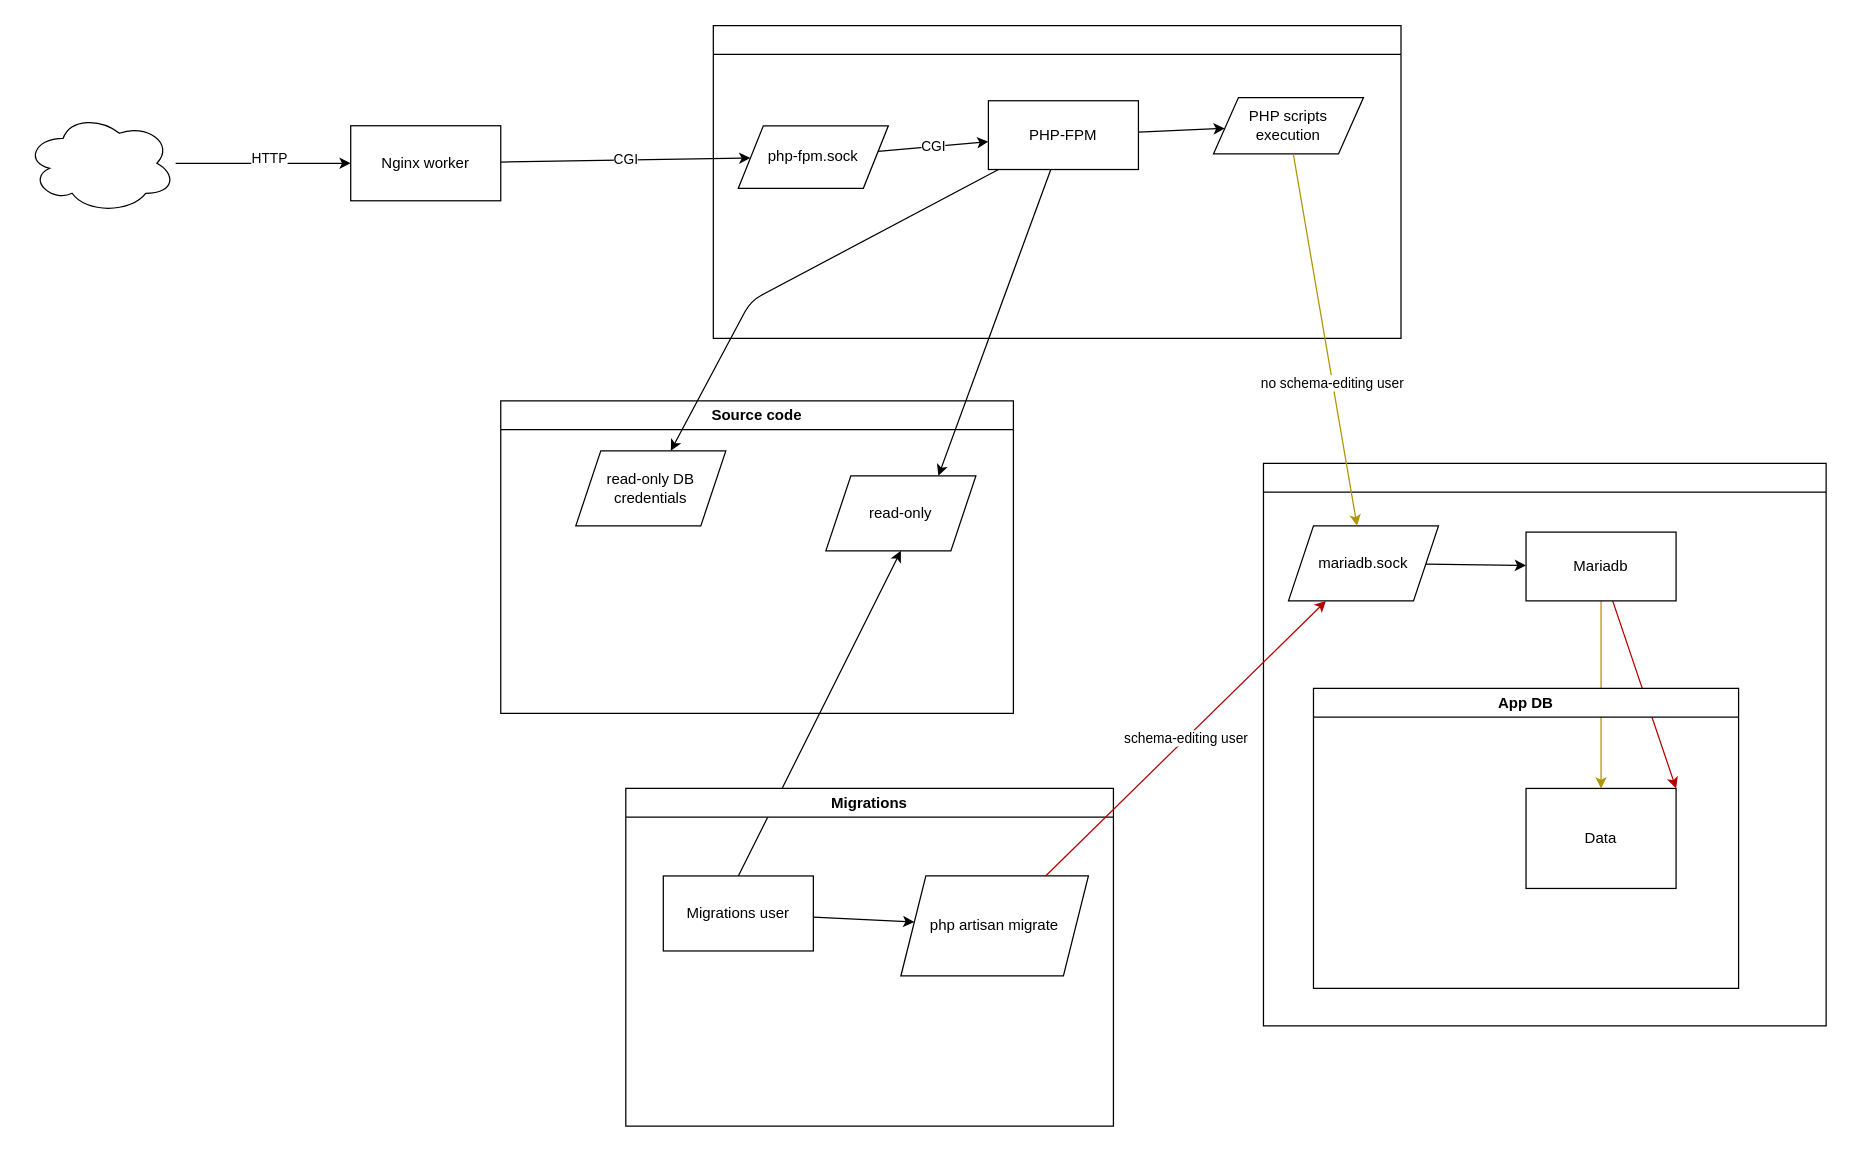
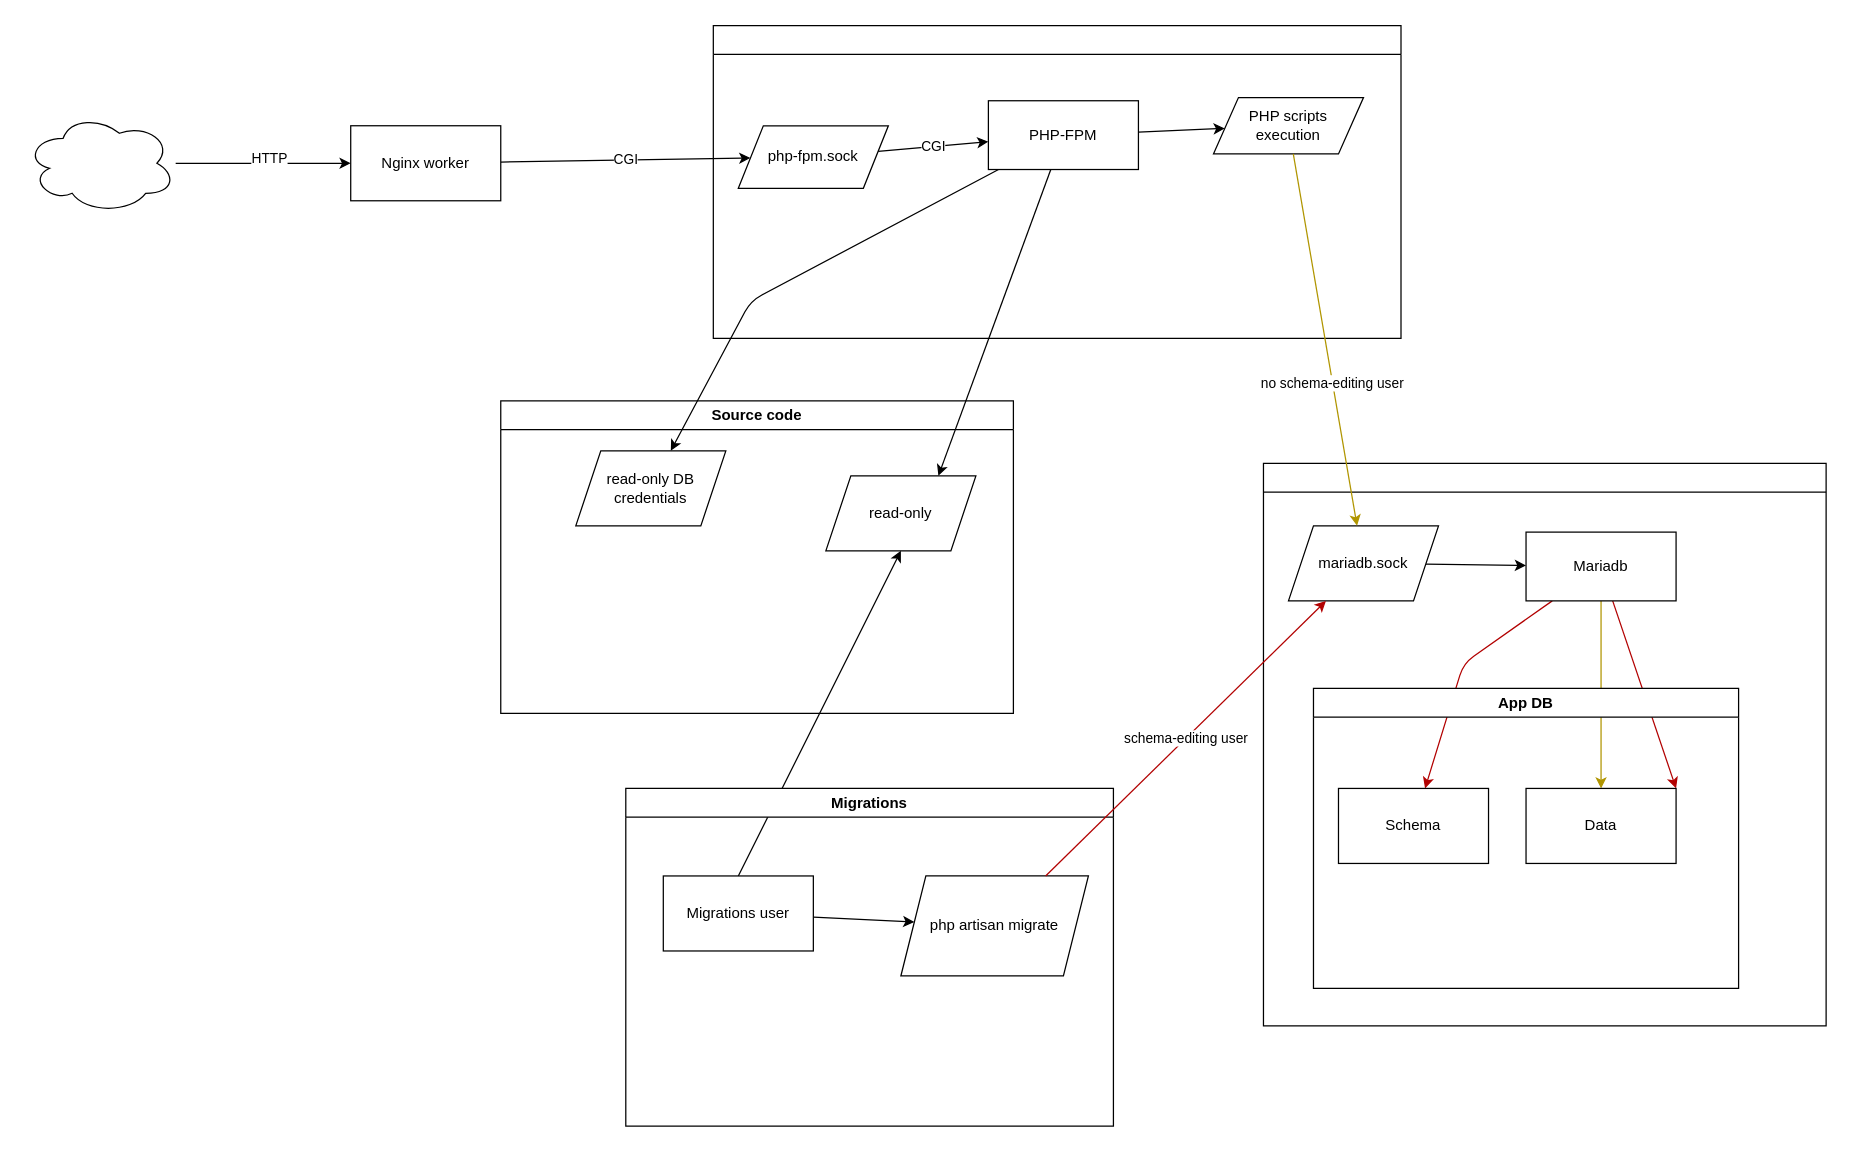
+ <mxCell id="21" style="edgeStyle=none;html=1;fillColor=#e51400;strokeColor=#B20000;" edge="1" parent="17" source="23" target="25"><mxGeometry relative="1" as="geometry"><Array as="points"><mxPoint x="160" y="160" /></Array></mxGeometry></mxCell>
+ <mxCell id="25" value="Schema" style="rounded=0;whiteSpace=wrap;html=1;" vertex="1" parent="24"><mxGeometry x="20" y="80" width="120" height="60" as="geometry" /></mxCell>
- <mxCell id="26" value="Data" style="rounded=0;whiteSpace=wrap;html=1;" vertex="1" parent="24"><mxGeometry x="170" y="80" width="120" height="80" as="geometry" /></mxCell>
+ <mxCell id="26" value="Data" style="rounded=0;whiteSpace=wrap;html=1;" vertex="1" parent="24"><mxGeometry x="170" y="80" width="120" height="60" as="geometry" /></mxCell>
